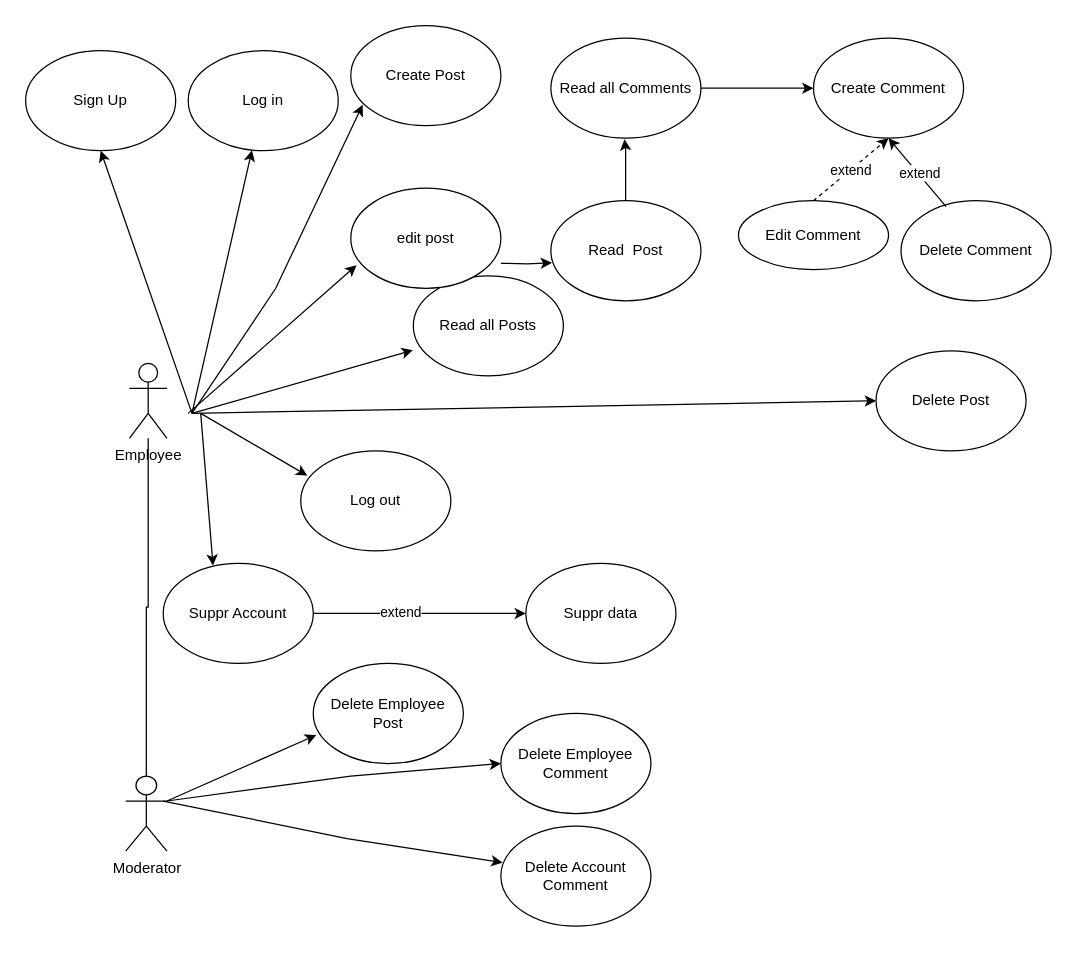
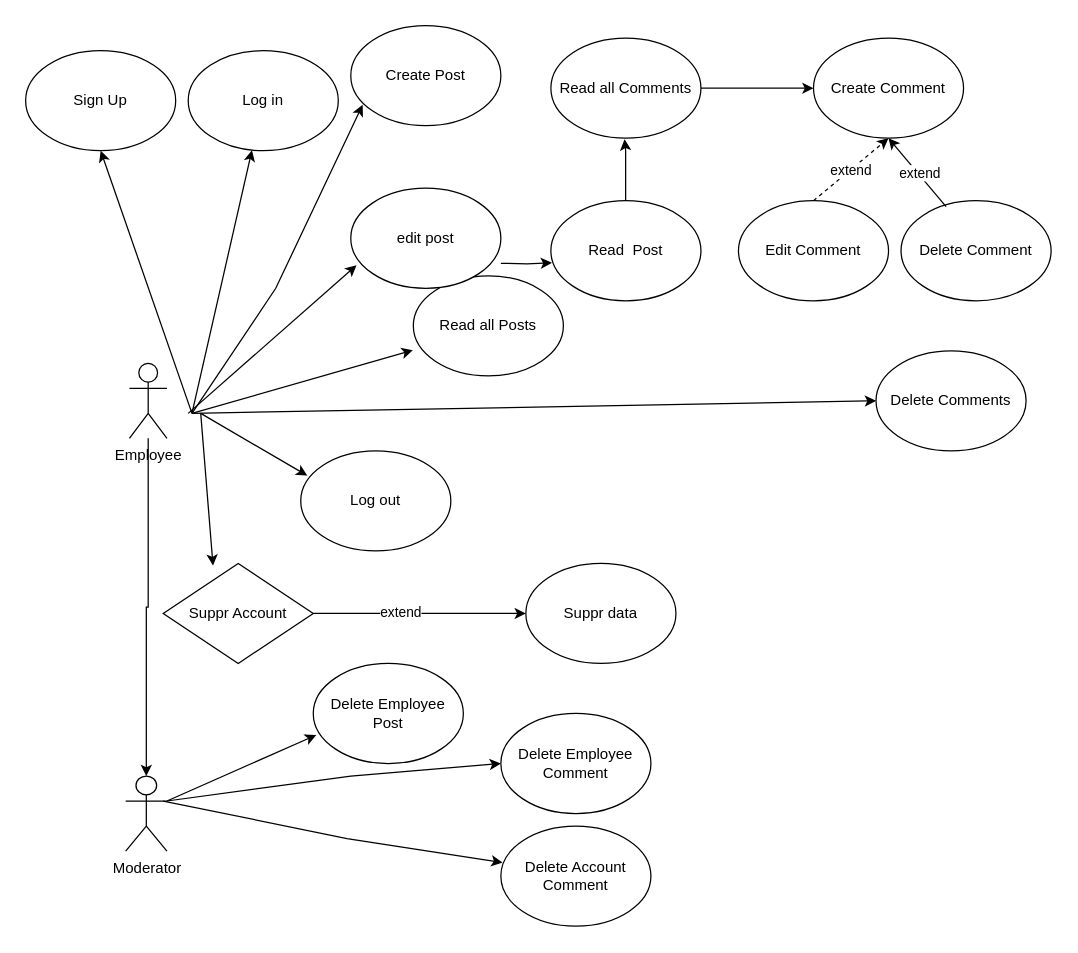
- <mxCell id="27" value="Edit Comment" style="ellipse;whiteSpace=wrap;html=1;" parent="1" vertex="1"><mxGeometry x="590" y="160" width="120" height="55" as="geometry" /></mxCell>
+ <mxCell id="27" value="Edit Comment" style="ellipse;whiteSpace=wrap;html=1;" parent="1" vertex="1"><mxGeometry x="590" y="160" width="120" height="80" as="geometry" /></mxCell>
- <mxCell id="15" value="Delete Post" style="ellipse;whiteSpace=wrap;html=1;" parent="1" vertex="1"><mxGeometry x="700" y="280" width="120" height="80" as="geometry" /></mxCell>
+ <mxCell id="15" value="Delete Comments" style="ellipse;whiteSpace=wrap;html=1;" parent="1" vertex="1"><mxGeometry x="700" y="280" width="120" height="80" as="geometry" /></mxCell>
- <mxCell id="34" value="Suppr Account" style="ellipse;whiteSpace=wrap;html=1;" parent="1" vertex="1"><mxGeometry x="130" y="450" width="120" height="80" as="geometry" /></mxCell>
+ <mxCell id="34" value="Suppr Account" style="rhombus;whiteSpace=wrap;html=1;" parent="1" vertex="1"><mxGeometry x="130" y="450" width="120" height="80" as="geometry" /></mxCell>
- <mxCell id="3" value="" style="edgeStyle=orthogonalEdgeStyle;rounded=0;orthogonalLoop=1;jettySize=auto;html=1;endArrow=none;" parent="1" source="4" target="16" edge="1"><mxGeometry relative="1" as="geometry" /></mxCell>
+ <mxCell id="3" value="" style="edgeStyle=orthogonalEdgeStyle;rounded=0;orthogonalLoop=1;jettySize=auto;html=1;" parent="1" source="4" target="16" edge="1"><mxGeometry relative="1" as="geometry" /></mxCell>
